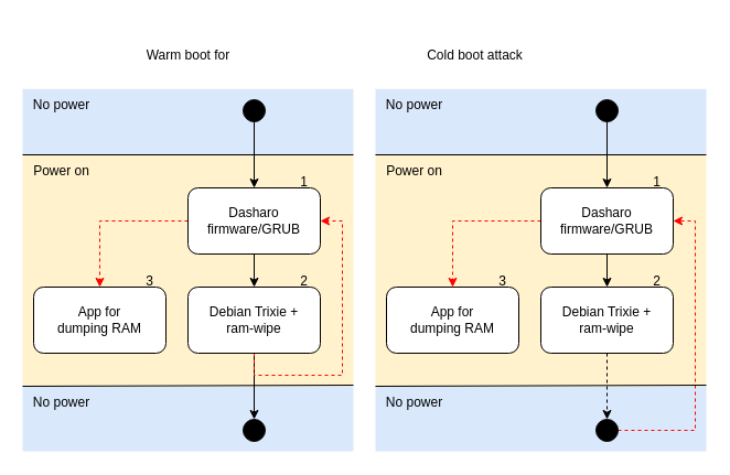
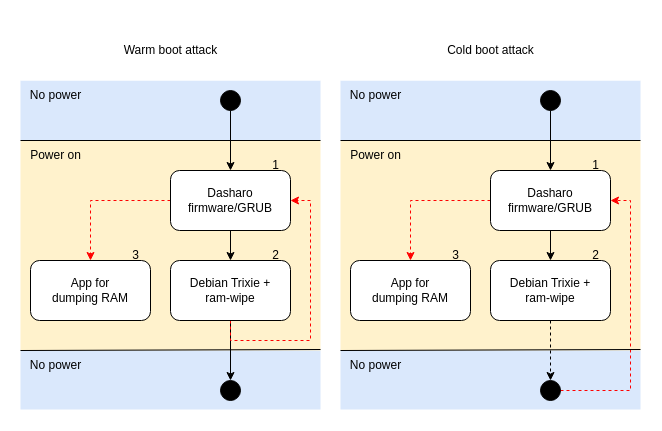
- <mxCell id="46" value="Warm boot for" style="text;html=1;align=center;verticalAlign=middle;resizable=0;points=[];autosize=1;strokeColor=none;fillColor=none;" parent="1" vertex="1"><mxGeometry x="110" y="35" width="120" height="30" as="geometry" /></mxCell>
+ <mxCell id="46" value="Warm boot attack" style="text;html=1;align=center;verticalAlign=middle;resizable=0;points=[];autosize=1;strokeColor=none;fillColor=none;" parent="1" vertex="1"><mxGeometry x="110" y="35" width="120" height="30" as="geometry" /></mxCell>
- <mxCell id="47" value="Cold boot attack" style="text;html=1;align=center;verticalAlign=middle;resizable=0;points=[];autosize=1;strokeColor=none;fillColor=none;" parent="1" vertex="1"><mxGeometry x="375" y="35" width="110" height="30" as="geometry" /></mxCell>
+ <mxCell id="47" value="Cold boot attack" style="text;html=1;align=center;verticalAlign=middle;resizable=0;points=[];autosize=1;strokeColor=none;fillColor=none;" parent="1" vertex="1"><mxGeometry x="435" y="35" width="110" height="30" as="geometry" /></mxCell>
